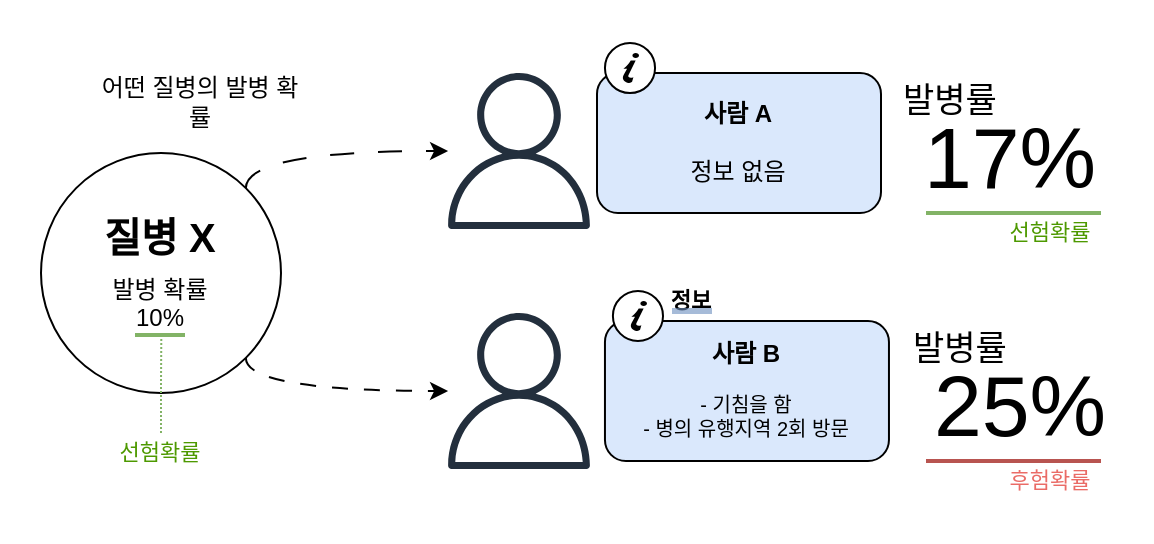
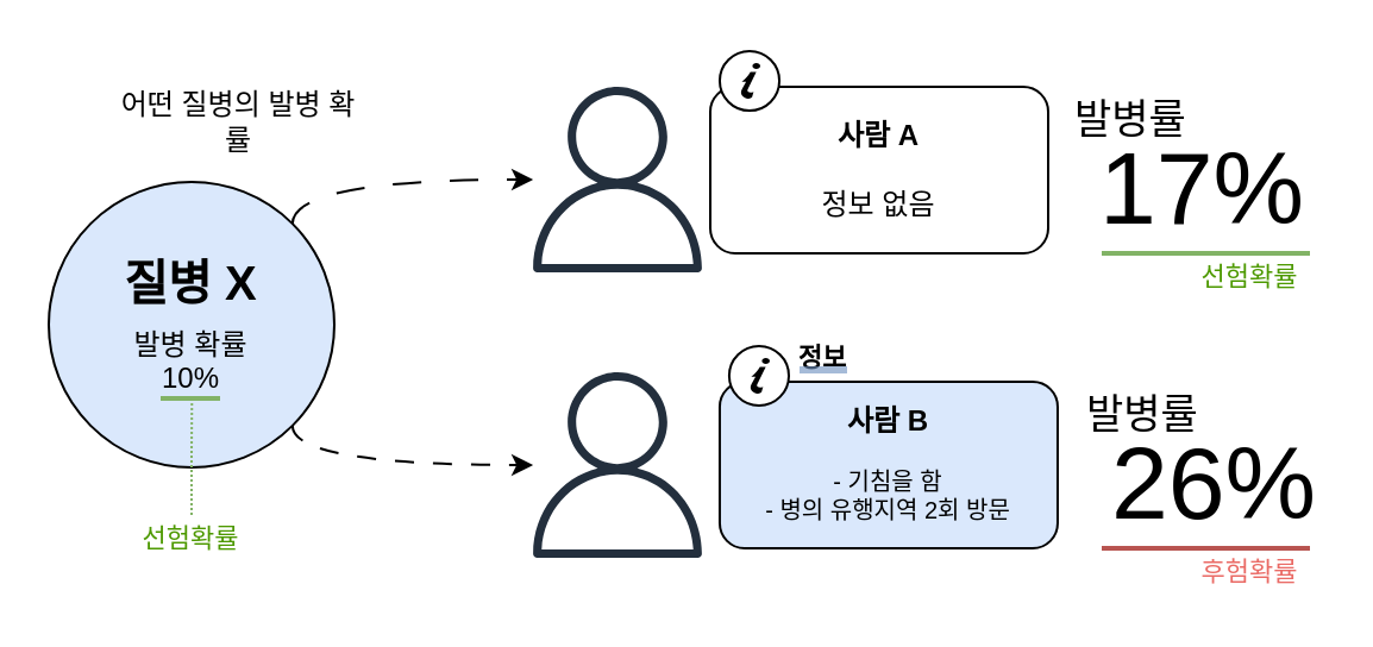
- <mxCell id="2" value="&lt;b&gt;사람 A&lt;/b&gt;&lt;div&gt;&lt;b&gt;&lt;br&gt;&lt;/b&gt;&lt;div&gt;정보 없음&lt;/div&gt;&lt;/div&gt;" style="rounded=1;whiteSpace=wrap;html=1;fillColor=#dae8fc;" parent="1" vertex="1"><mxGeometry x="298" y="36" width="142" height="70" as="geometry" /></mxCell>
+ <mxCell id="2" value="&lt;b&gt;사람 A&lt;/b&gt;&lt;div&gt;&lt;b&gt;&lt;br&gt;&lt;/b&gt;&lt;div&gt;정보 없음&lt;/div&gt;&lt;/div&gt;" style="rounded=1;whiteSpace=wrap;html=1;" parent="1" vertex="1"><mxGeometry x="298" y="36" width="142" height="70" as="geometry" /></mxCell>
- <mxCell id="6" value="&lt;div&gt;&lt;b&gt;&lt;font style=&quot;font-size: 20px;&quot;&gt;질병 X&lt;/font&gt;&lt;/b&gt;&lt;/div&gt;&lt;div style=&quot;font-size: 6px;&quot;&gt;&lt;br&gt;&lt;/div&gt;발병 확률&lt;div&gt;10%&lt;/div&gt;" style="ellipse;whiteSpace=wrap;html=1;aspect=fixed;" parent="1" vertex="1"><mxGeometry x="20" y="76" width="120" height="120" as="geometry" /></mxCell>
+ <mxCell id="6" value="&lt;div&gt;&lt;b&gt;&lt;font style=&quot;font-size: 20px;&quot;&gt;질병 X&lt;/font&gt;&lt;/b&gt;&lt;/div&gt;&lt;div style=&quot;font-size: 6px;&quot;&gt;&lt;br&gt;&lt;/div&gt;발병 확률&lt;div&gt;10%&lt;/div&gt;" style="ellipse;whiteSpace=wrap;html=1;aspect=fixed;fillColor=#dae8fc;" parent="1" vertex="1"><mxGeometry x="20" y="76" width="120" height="120" as="geometry" /></mxCell>
- <mxCell id="17" value="&lt;font style=&quot;font-size: 43px;&quot;&gt;25%&lt;/font&gt;" style="text;strokeColor=none;align=center;fillColor=none;html=1;verticalAlign=middle;whiteSpace=wrap;rounded=0;" parent="1" vertex="1"><mxGeometry x="465" y="180" width="90" height="46" as="geometry" /></mxCell>
+ <mxCell id="17" value="&lt;font style=&quot;font-size: 43px;&quot;&gt;26%&lt;/font&gt;" style="text;strokeColor=none;align=center;fillColor=none;html=1;verticalAlign=middle;whiteSpace=wrap;rounded=0;" parent="1" vertex="1"><mxGeometry x="465" y="180" width="90" height="46" as="geometry" /></mxCell>
